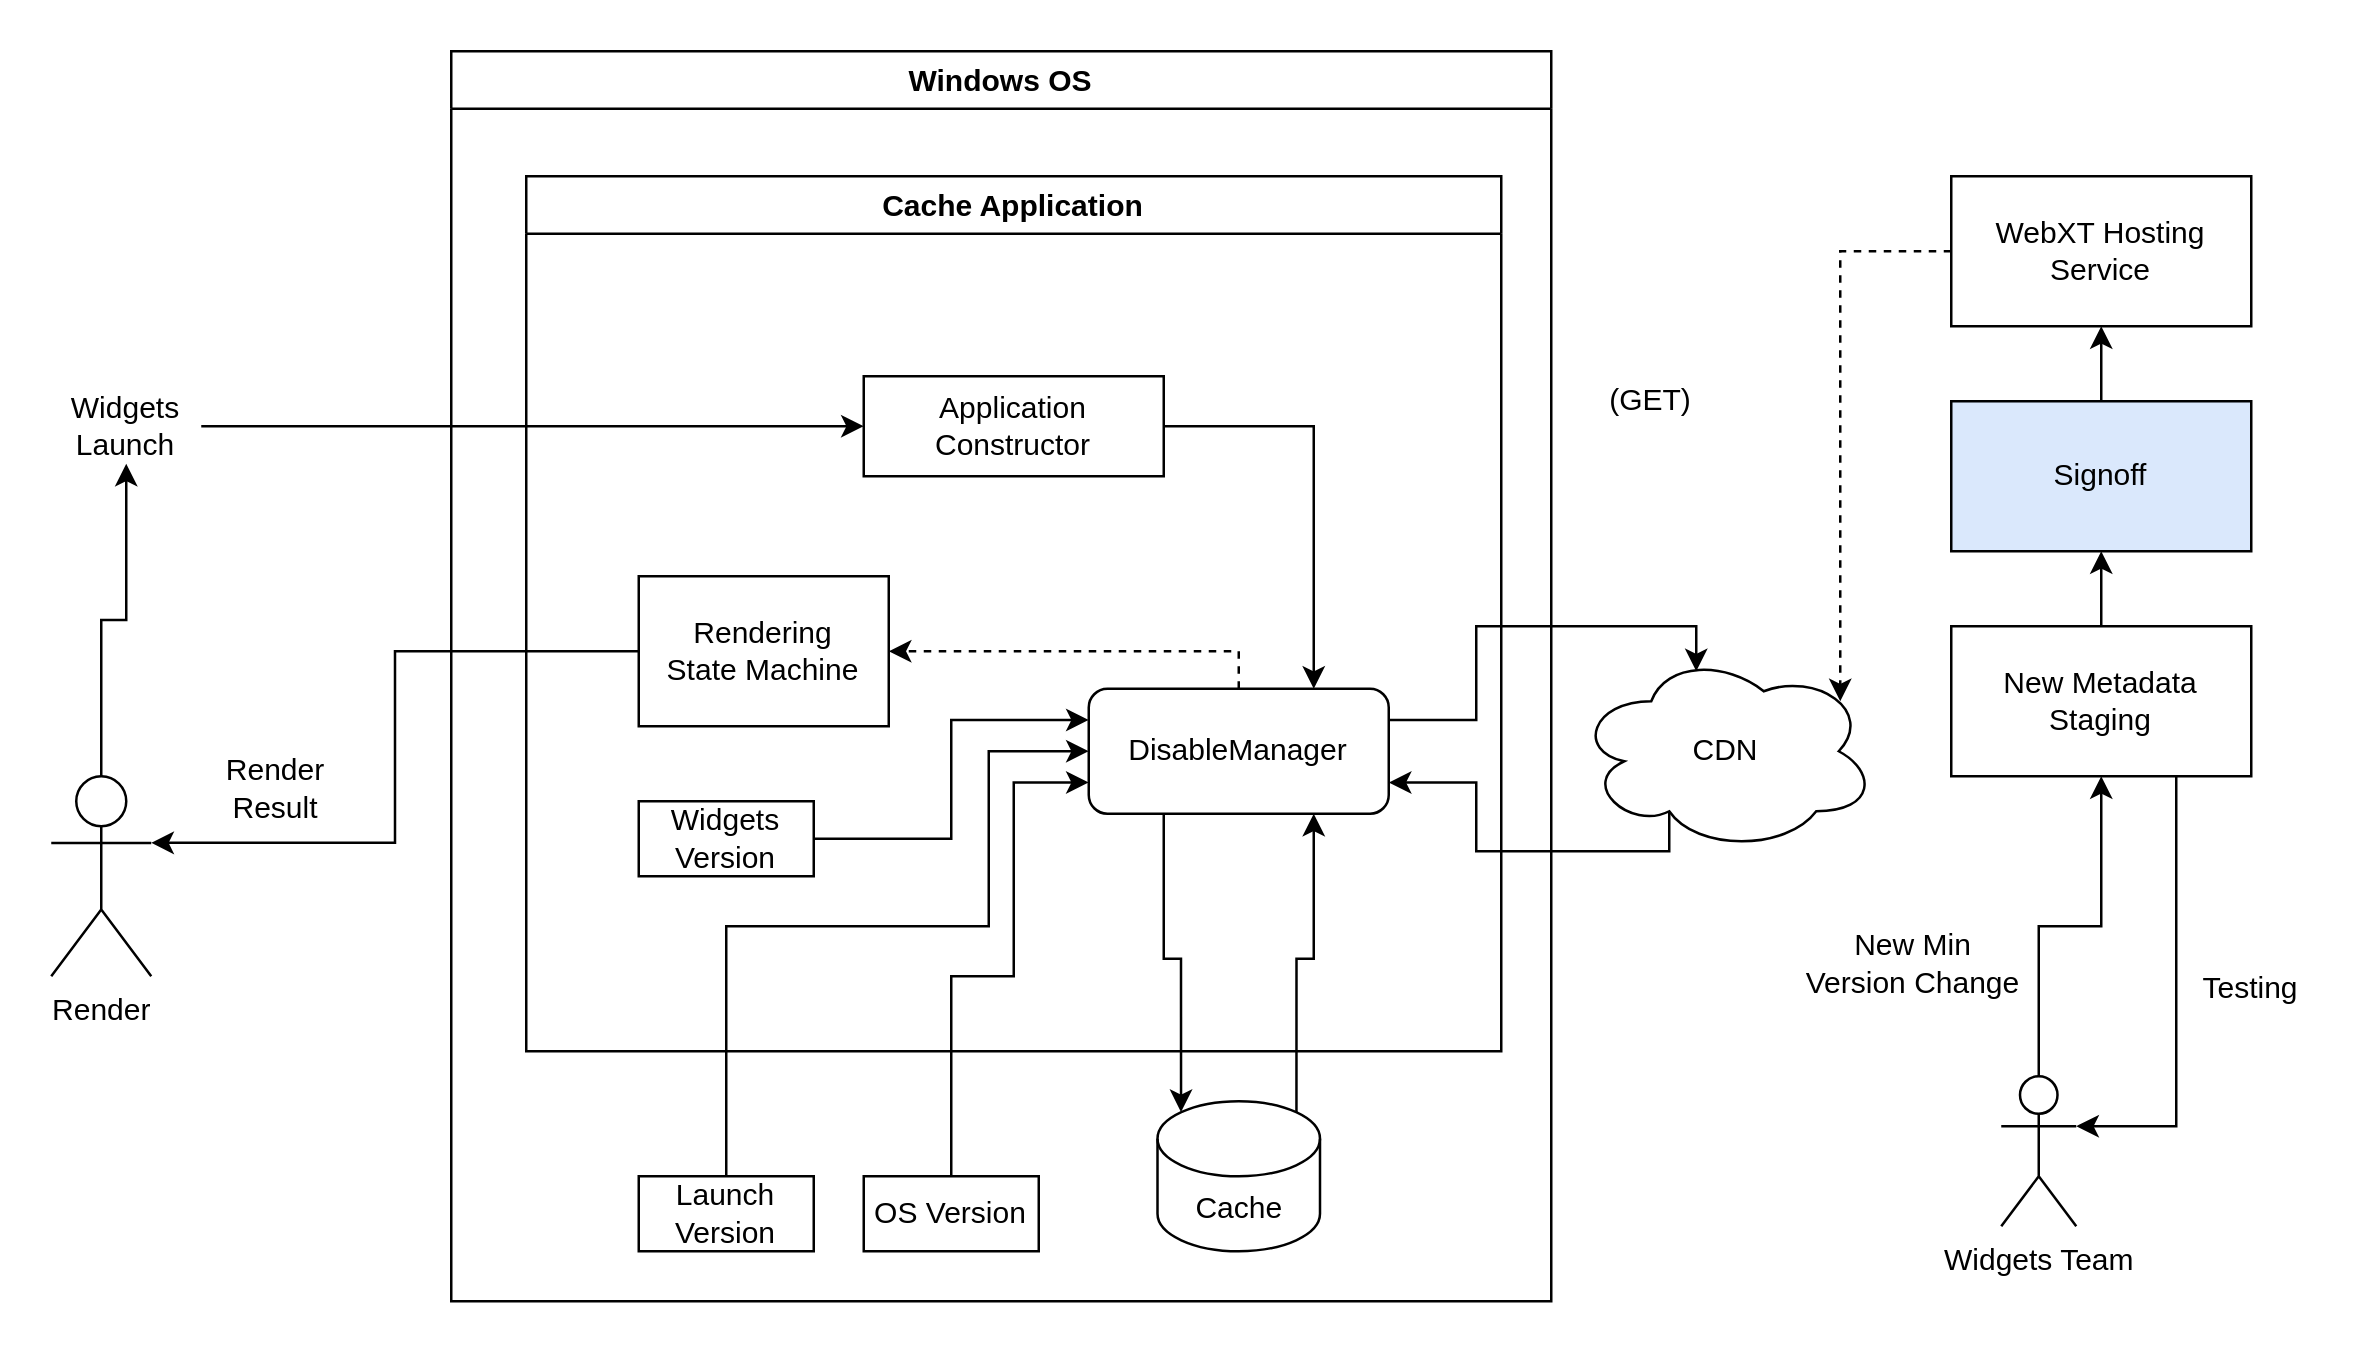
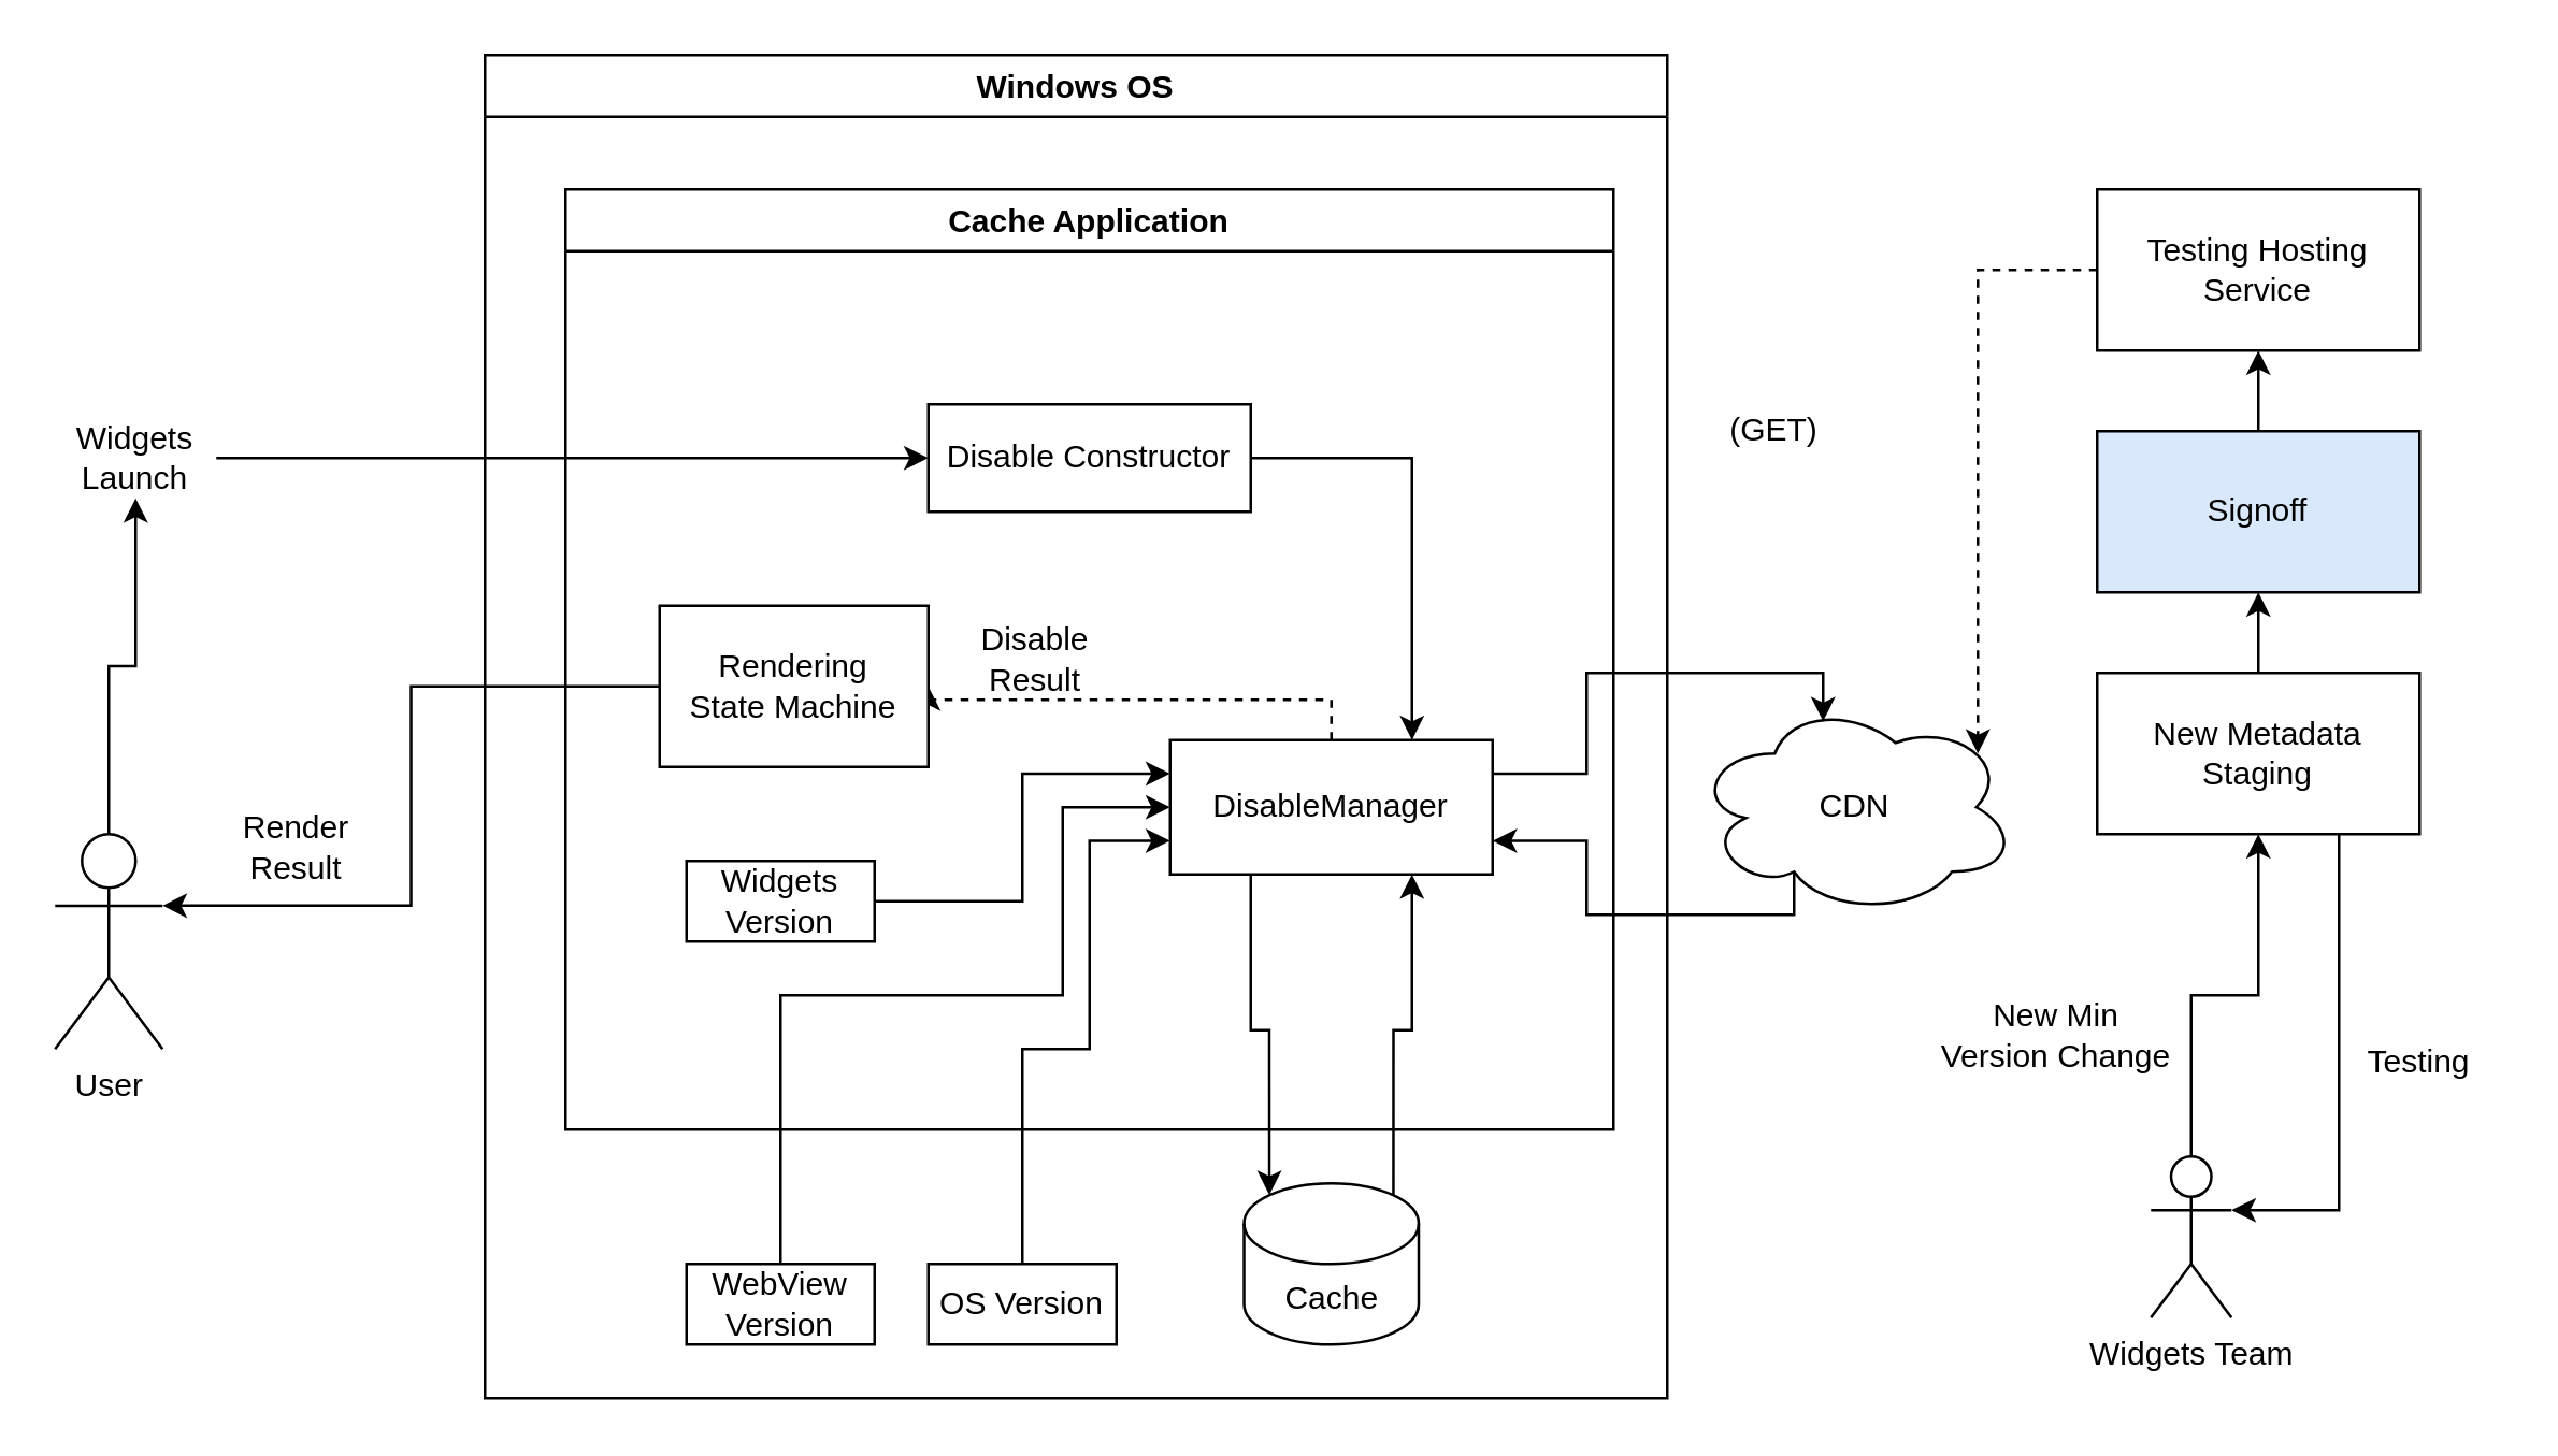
- <mxCell id="15" value="WebXT Hosting Service" style="rounded=0;whiteSpace=wrap;html=1;" parent="1" vertex="1"><mxGeometry x="780" y="70" width="120" height="60" as="geometry" /></mxCell>
+ <mxCell id="15" value="Testing Hosting Service" style="rounded=0;whiteSpace=wrap;html=1;" parent="1" vertex="1"><mxGeometry x="780" y="70" width="120" height="60" as="geometry" /></mxCell>
- <mxCell id="29" value="Application Constructor" style="rounded=0;whiteSpace=wrap;html=1;" parent="21" vertex="1"><mxGeometry x="135" y="80" width="120" height="40" as="geometry" /></mxCell>
+ <mxCell id="29" value="Disable Constructor" style="rounded=0;whiteSpace=wrap;html=1;" parent="21" vertex="1"><mxGeometry x="135" y="80" width="120" height="40" as="geometry" /></mxCell>
+ <mxCell id="27" value="Disable Result" style="text;html=1;strokeColor=none;fillColor=none;align=center;verticalAlign=middle;whiteSpace=wrap;rounded=0;" parent="21" vertex="1"><mxGeometry x="145" y="160" width="60" height="30" as="geometry" /></mxCell>
- <mxCell id="24" value="Rendering&lt;br&gt;State Machine" style="rounded=0;whiteSpace=wrap;html=1;" parent="21" vertex="1"><mxGeometry x="45" y="160" width="100" height="60" as="geometry" /></mxCell>
+ <mxCell id="24" value="Rendering&lt;br&gt;State Machine" style="rounded=0;whiteSpace=wrap;html=1;" parent="21" vertex="1"><mxGeometry x="35" y="155" width="100" height="60" as="geometry" /></mxCell>
- <mxCell id="23" value="DisableManager" style="whiteSpace=wrap;html=1;rounded=1;" parent="21" vertex="1"><mxGeometry x="225" y="205" width="120" height="50" as="geometry" /></mxCell>
+ <mxCell id="23" value="DisableManager" style="rounded=0;whiteSpace=wrap;html=1;" parent="21" vertex="1"><mxGeometry x="225" y="205" width="120" height="50" as="geometry" /></mxCell>
- <mxCell id="3" value="Render" style="shape=umlActor;verticalLabelPosition=bottom;verticalAlign=top;html=1;outlineConnect=0;" parent="1" vertex="1"><mxGeometry x="20" y="310" width="40" height="80" as="geometry" /></mxCell>
+ <mxCell id="3" value="User" style="shape=umlActor;verticalLabelPosition=bottom;verticalAlign=top;html=1;outlineConnect=0;" parent="1" vertex="1"><mxGeometry x="20" y="310" width="40" height="80" as="geometry" /></mxCell>
- <mxCell id="18" value="Launch Version" style="rounded=0;whiteSpace=wrap;html=1;" parent="16" vertex="1"><mxGeometry x="75" y="450" width="70" height="30" as="geometry" /></mxCell>
+ <mxCell id="18" value="WebView Version" style="rounded=0;whiteSpace=wrap;html=1;" parent="16" vertex="1"><mxGeometry x="75" y="450" width="70" height="30" as="geometry" /></mxCell>
